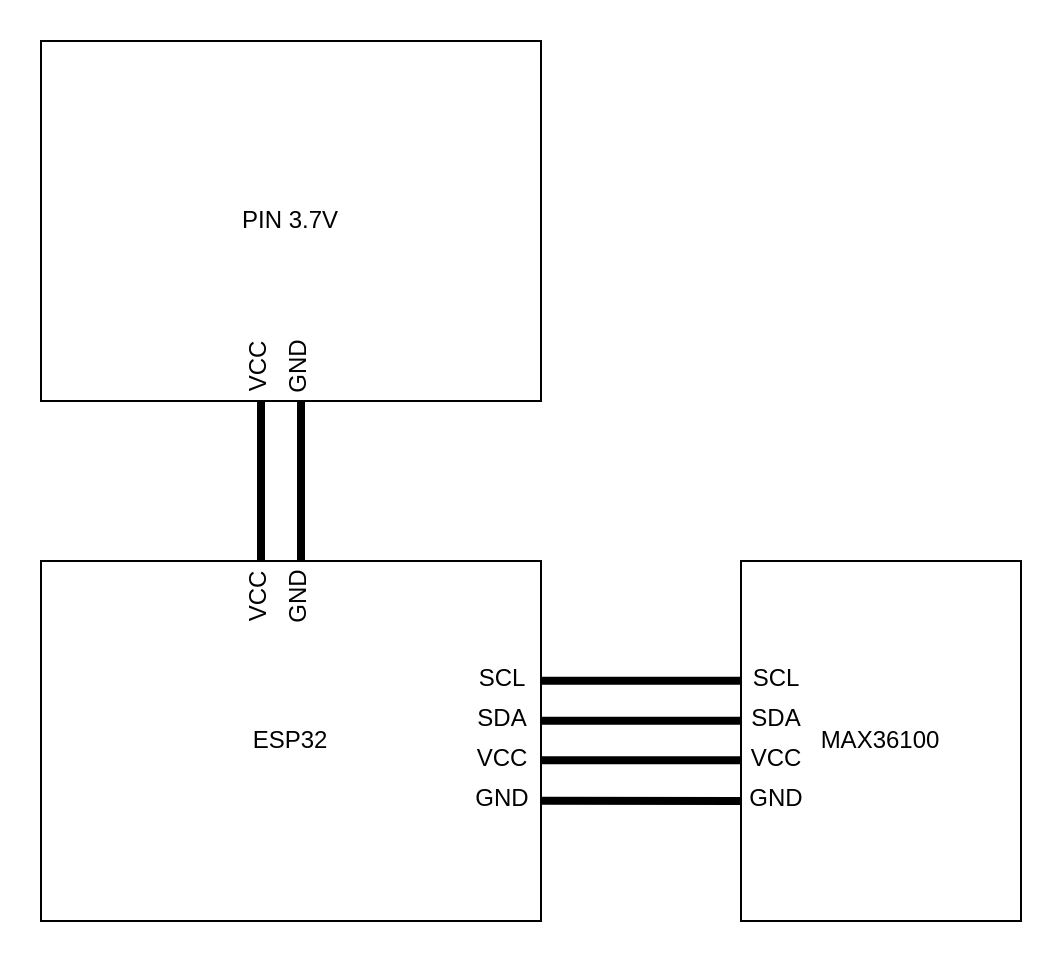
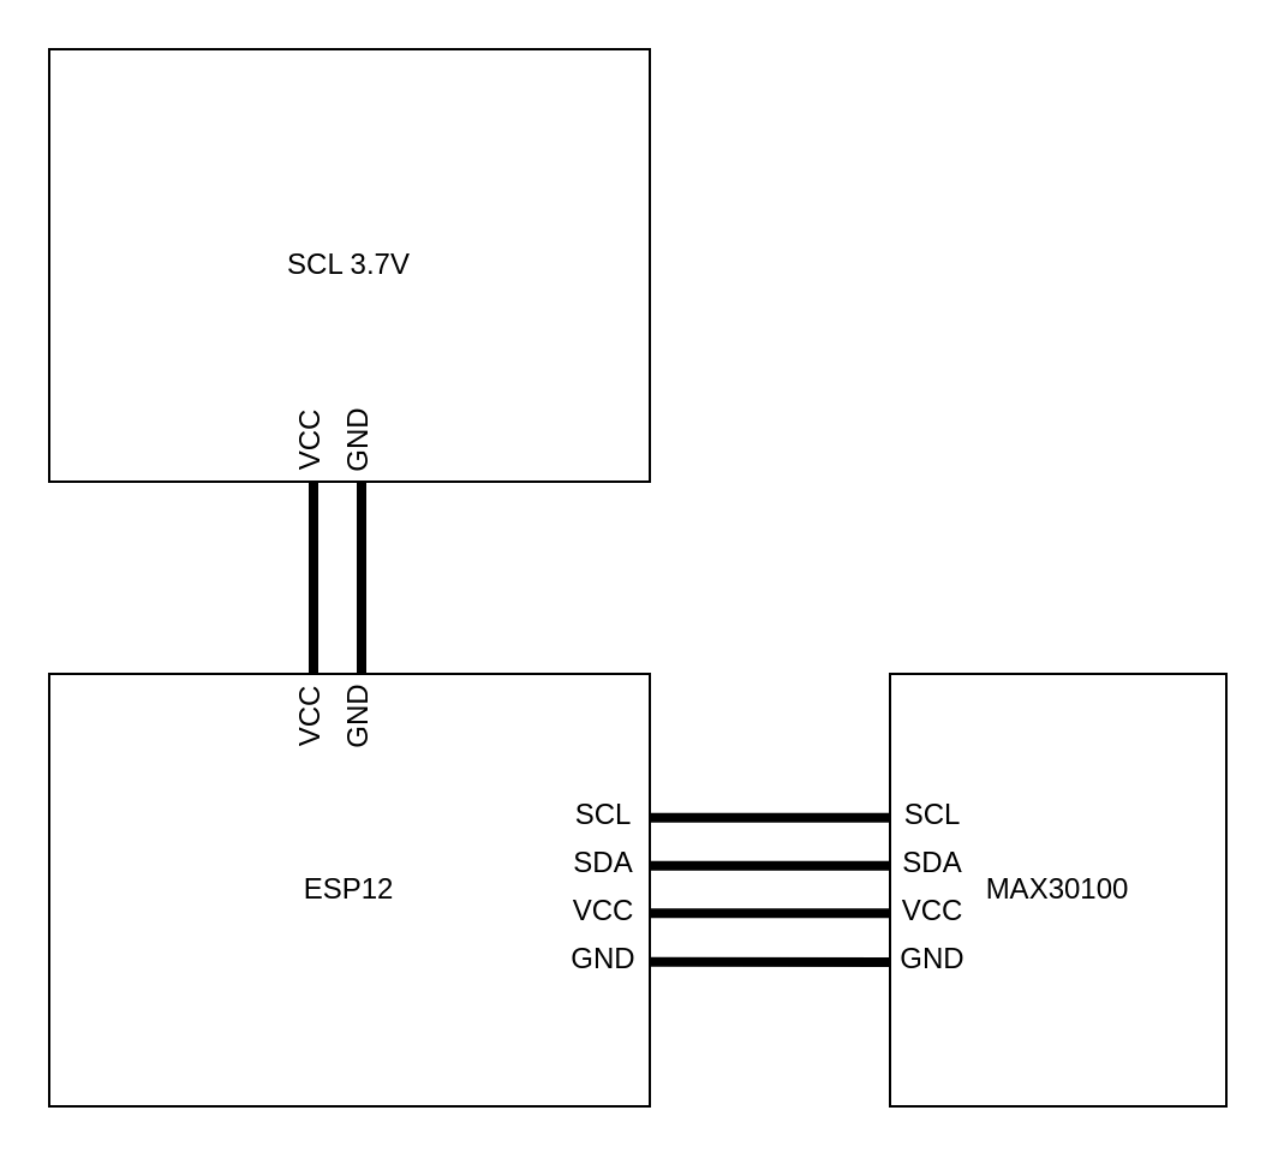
- <mxCell id="4" value="PIN 3.7V" style="rounded=0;whiteSpace=wrap;html=1;" vertex="1" parent="2"><mxGeometry width="250" height="180" as="geometry" /></mxCell>
+ <mxCell id="4" value="SCL 3.7V" style="rounded=0;whiteSpace=wrap;html=1;" vertex="1" parent="2"><mxGeometry width="250" height="180" as="geometry" /></mxCell>
- <mxCell id="3" value="ESP32" style="rounded=0;whiteSpace=wrap;html=1;" vertex="1" parent="2"><mxGeometry y="260" width="250" height="180" as="geometry" /></mxCell>
+ <mxCell id="3" value="ESP12" style="rounded=0;whiteSpace=wrap;html=1;" vertex="1" parent="2"><mxGeometry y="260" width="250" height="180" as="geometry" /></mxCell>
- <mxCell id="5" value="MAX36100" style="rounded=0;whiteSpace=wrap;html=1;" vertex="1" parent="2"><mxGeometry x="350" y="260" width="140" height="180" as="geometry" /></mxCell>
+ <mxCell id="5" value="MAX30100" style="rounded=0;whiteSpace=wrap;html=1;" vertex="1" parent="2"><mxGeometry x="350" y="260" width="140" height="180" as="geometry" /></mxCell>
